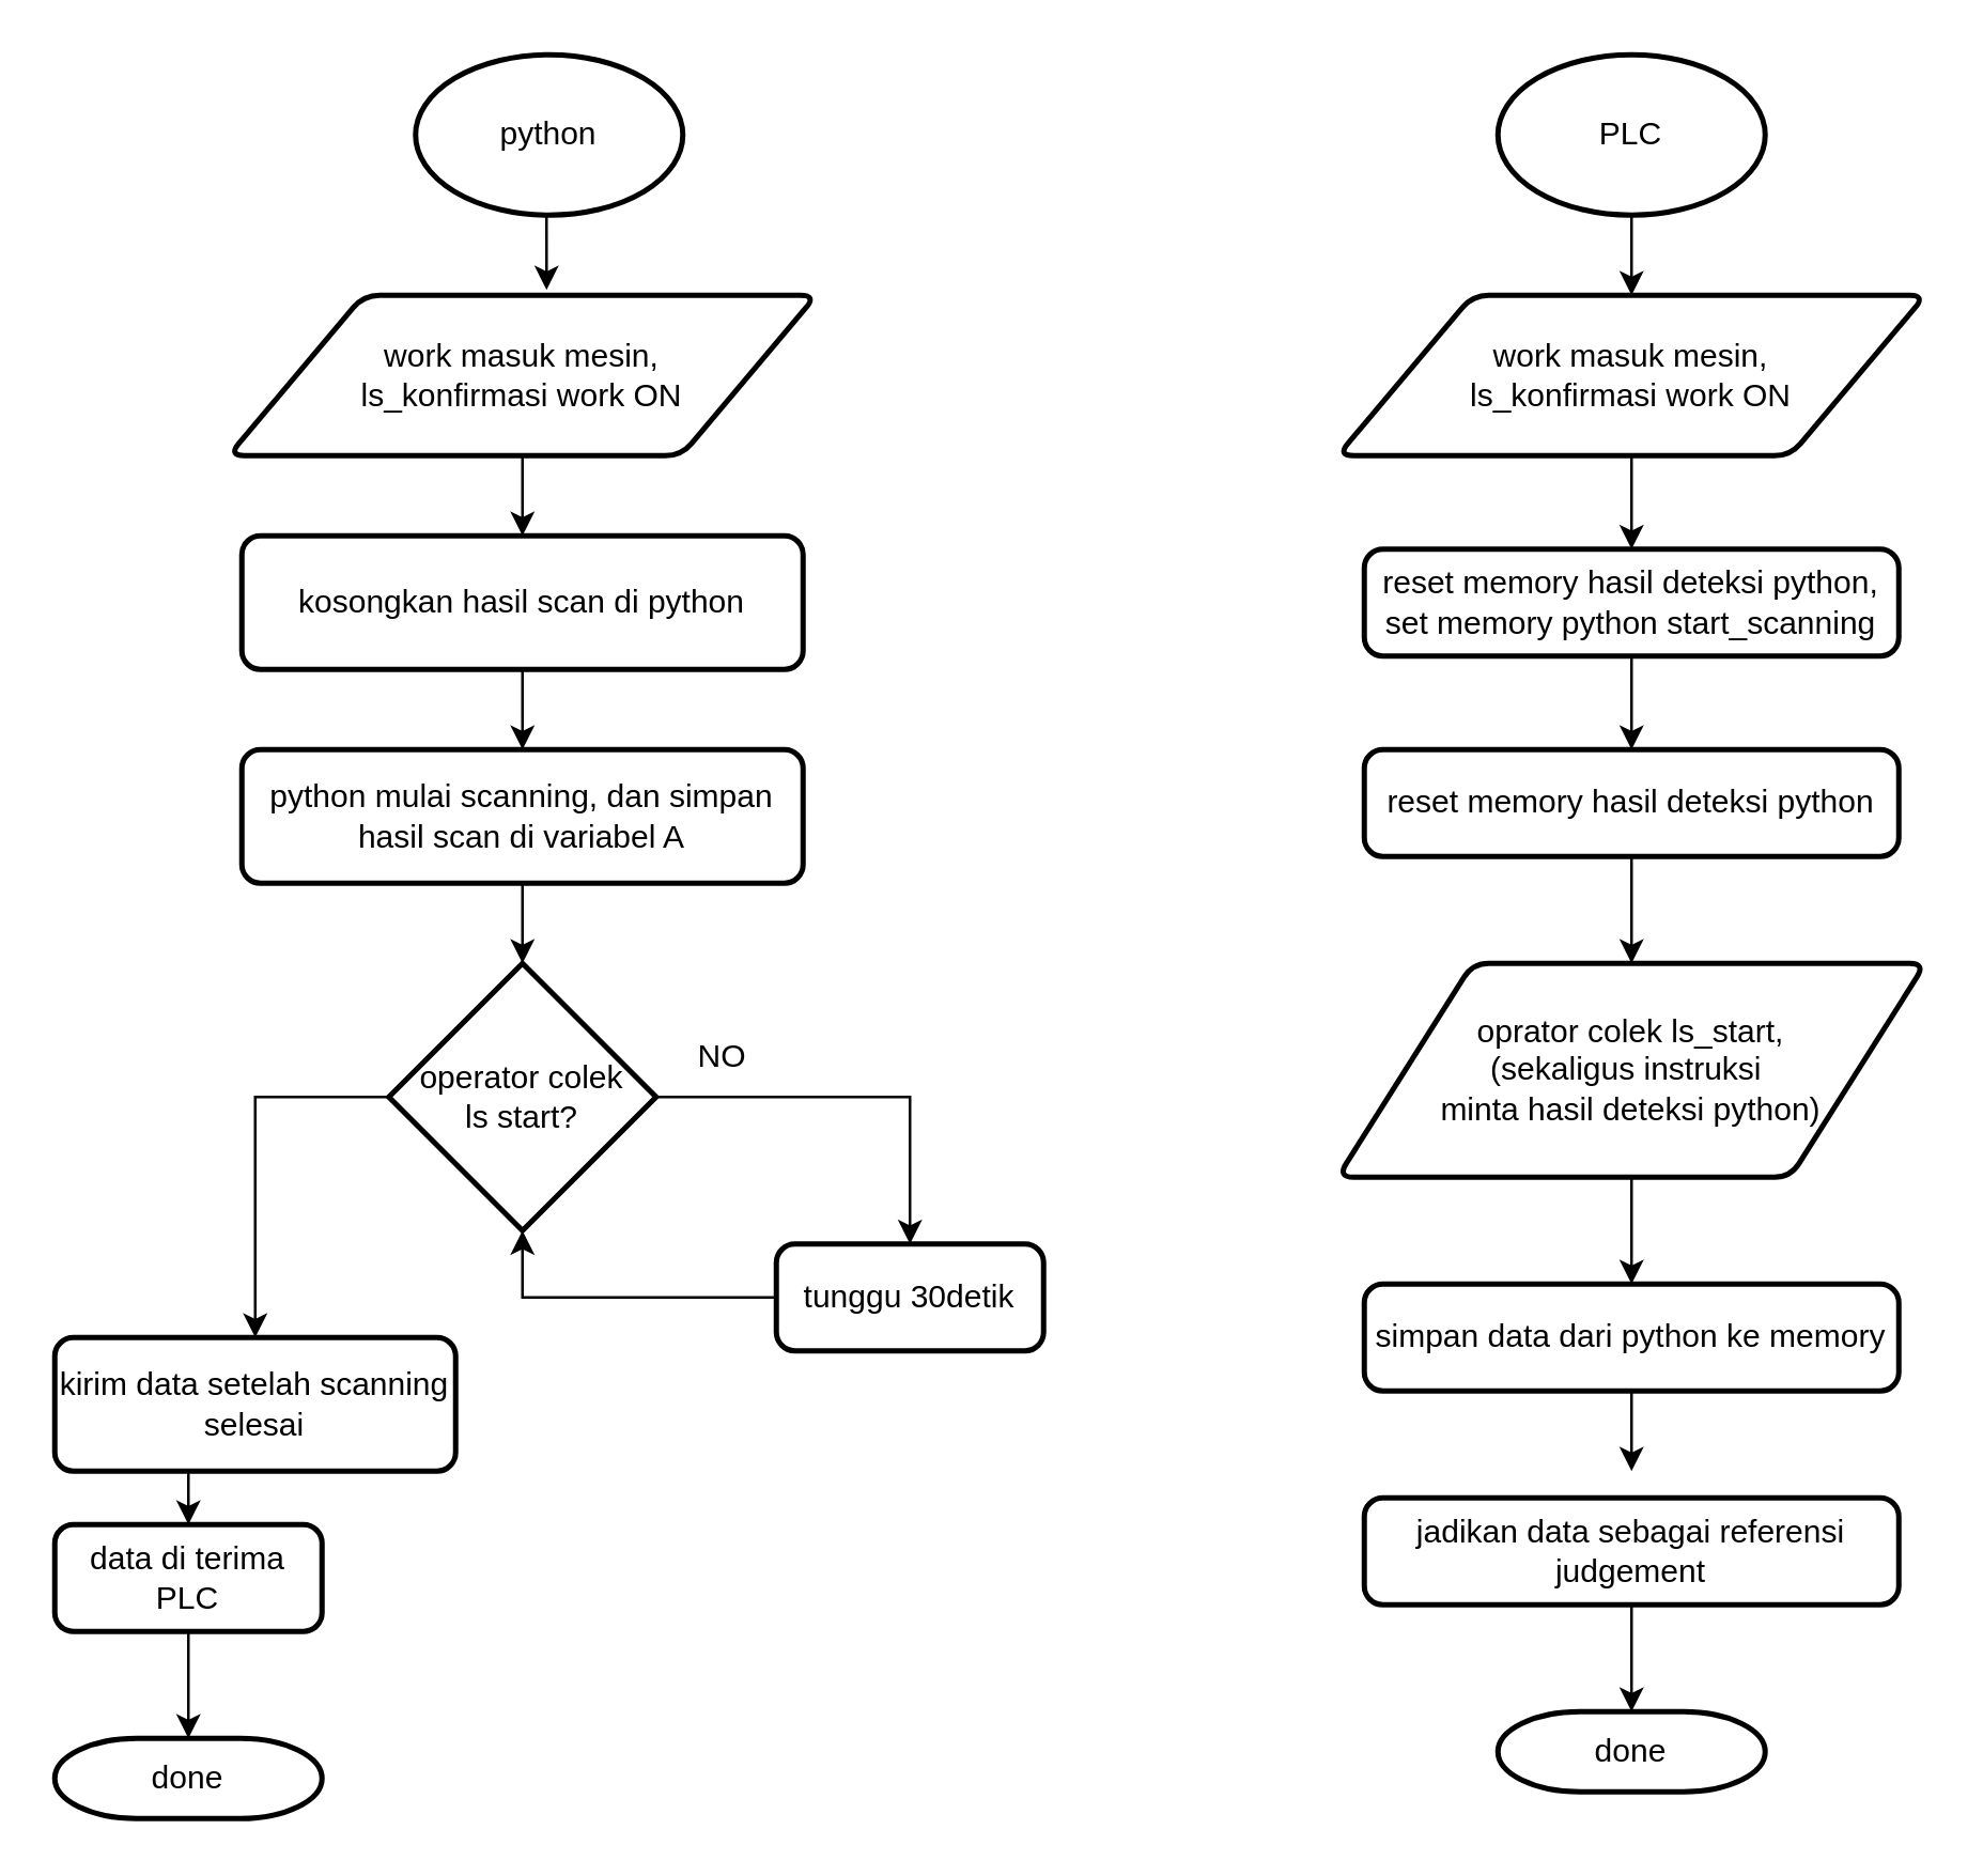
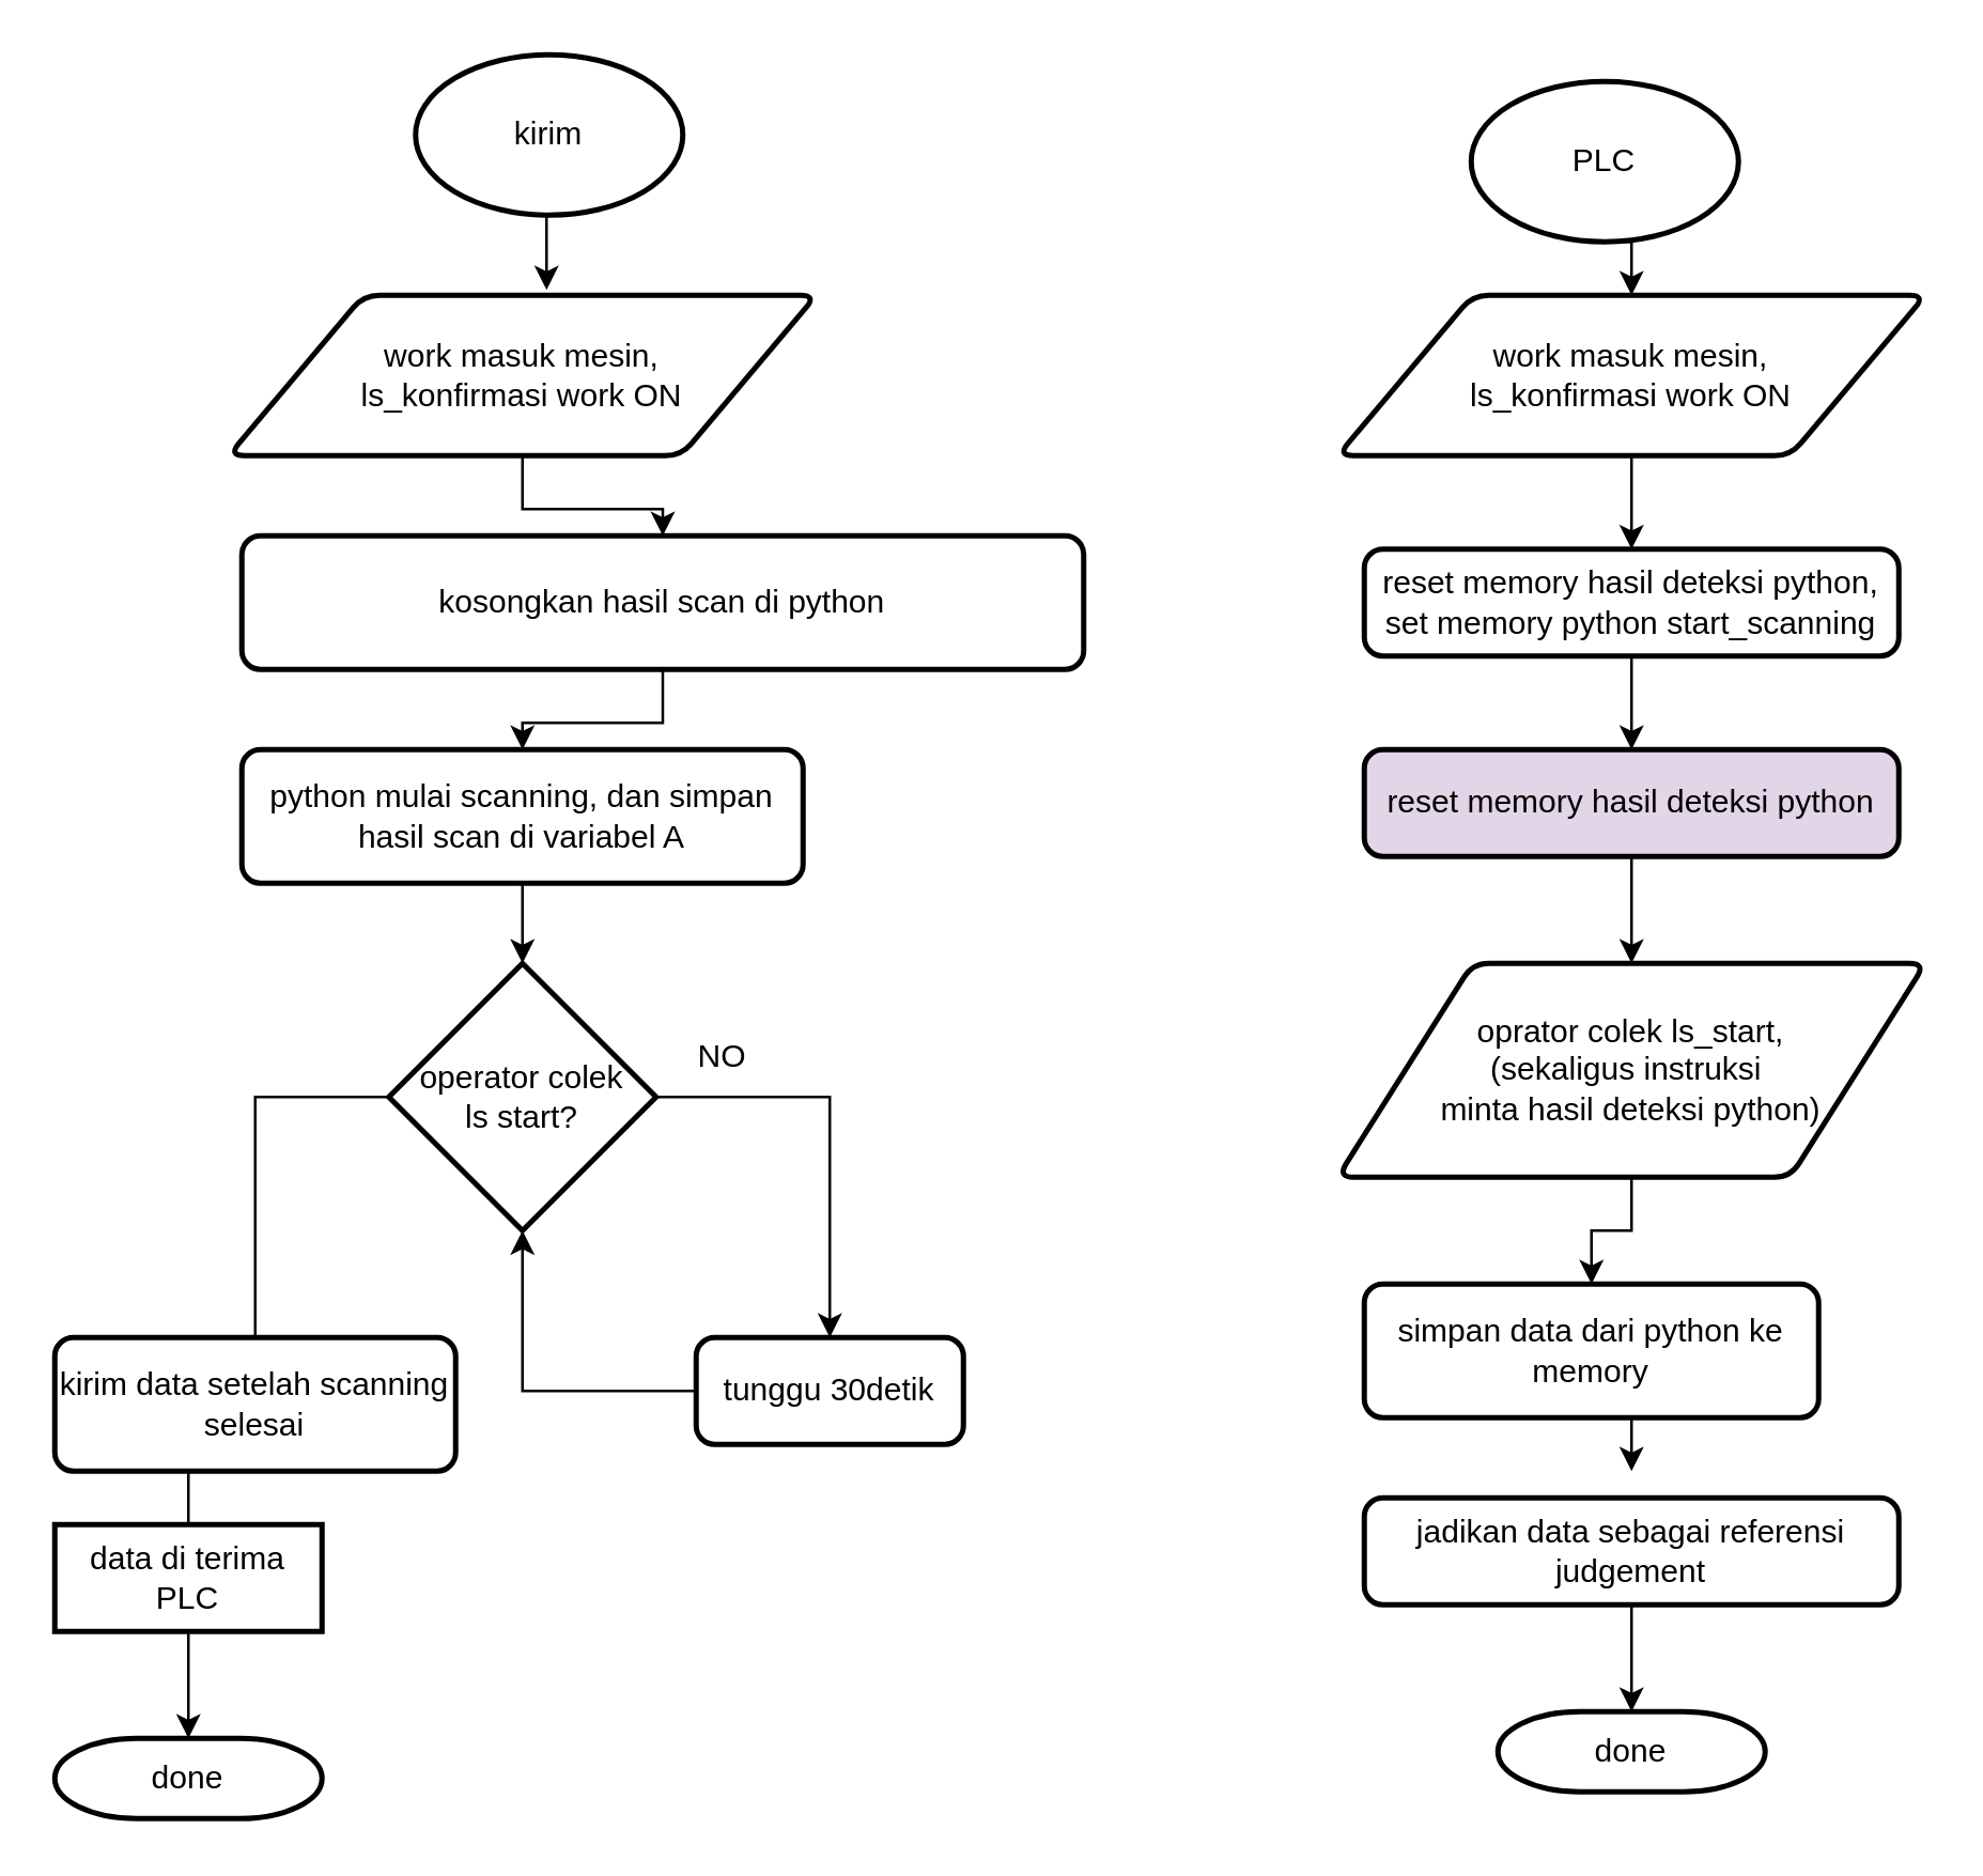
- <mxCell id="2" value="python" style="strokeWidth=2;html=1;shape=mxgraph.flowchart.start_1;whiteSpace=wrap;" vertex="1" parent="1"><mxGeometry x="155" y="20" width="100" height="60" as="geometry" /></mxCell>
+ <mxCell id="2" value="kirim" style="strokeWidth=2;html=1;shape=mxgraph.flowchart.start_1;whiteSpace=wrap;" vertex="1" parent="1"><mxGeometry x="155" y="20" width="100" height="60" as="geometry" /></mxCell>
- <mxCell id="22" value="PLC" style="strokeWidth=2;html=1;shape=mxgraph.flowchart.start_1;whiteSpace=wrap;" vertex="1" parent="1"><mxGeometry x="560" y="20" width="100" height="60" as="geometry" /></mxCell>
+ <mxCell id="22" value="PLC" style="strokeWidth=2;html=1;shape=mxgraph.flowchart.start_1;whiteSpace=wrap;" vertex="1" parent="1"><mxGeometry x="550" y="30" width="100" height="60" as="geometry" /></mxCell>
- <mxCell id="17" value="kosongkan hasil scan di python" style="rounded=1;whiteSpace=wrap;html=1;absoluteArcSize=1;arcSize=14;strokeWidth=2;" vertex="1" parent="1"><mxGeometry x="90" y="200" width="210" height="50" as="geometry" /></mxCell>
+ <mxCell id="17" value="kosongkan hasil scan di python" style="rounded=1;whiteSpace=wrap;html=1;absoluteArcSize=1;arcSize=14;strokeWidth=2;" vertex="1" parent="1"><mxGeometry x="90" y="200" width="315" height="50" as="geometry" /></mxCell>
- <mxCell id="28" value="reset memory hasil deteksi python" style="rounded=1;whiteSpace=wrap;html=1;absoluteArcSize=1;arcSize=14;strokeWidth=2;" vertex="1" parent="1"><mxGeometry x="510" y="280" width="200" height="40" as="geometry" /></mxCell>
+ <mxCell id="28" value="reset memory hasil deteksi python" style="rounded=1;whiteSpace=wrap;html=1;absoluteArcSize=1;arcSize=14;strokeWidth=2;fillColor=#e1d5e7;" vertex="1" parent="1"><mxGeometry x="510" y="280" width="200" height="40" as="geometry" /></mxCell>
- <mxCell id="13" value="tunggu 30detik" style="rounded=1;whiteSpace=wrap;html=1;absoluteArcSize=1;arcSize=14;strokeWidth=2;" vertex="1" parent="1"><mxGeometry x="290" y="465" width="100" height="40" as="geometry" /></mxCell>
+ <mxCell id="13" value="tunggu 30detik" style="rounded=1;whiteSpace=wrap;html=1;absoluteArcSize=1;arcSize=14;strokeWidth=2;" vertex="1" parent="1"><mxGeometry x="260" y="500" width="100" height="40" as="geometry" /></mxCell>
- <mxCell id="6" style="edgeStyle=orthogonalEdgeStyle;rounded=0;orthogonalLoop=1;jettySize=auto;html=1;exitX=0;exitY=0.5;exitDx=0;exitDy=0;exitPerimeter=0;" edge="1" parent="1" source="8" target="12"><mxGeometry relative="1" as="geometry" /></mxCell>
+ <mxCell id="6" style="edgeStyle=orthogonalEdgeStyle;rounded=0;orthogonalLoop=1;jettySize=auto;html=1;exitX=0;exitY=0.5;exitDx=0;exitDy=0;exitPerimeter=0;endArrow=none;" edge="1" parent="1" source="8" target="12"><mxGeometry relative="1" as="geometry" /></mxCell>
- <mxCell id="31" value="simpan data dari python ke memory" style="rounded=1;whiteSpace=wrap;html=1;absoluteArcSize=1;arcSize=14;strokeWidth=2;" vertex="1" parent="1"><mxGeometry x="510" y="480" width="200" height="40" as="geometry" /></mxCell>
+ <mxCell id="31" value="simpan data dari python ke memory" style="rounded=1;whiteSpace=wrap;html=1;absoluteArcSize=1;arcSize=14;strokeWidth=2;" vertex="1" parent="1"><mxGeometry x="510" y="480" width="170" height="50" as="geometry" /></mxCell>
- <mxCell id="11" style="edgeStyle=orthogonalEdgeStyle;rounded=0;orthogonalLoop=1;jettySize=auto;html=1;exitX=0.5;exitY=1;exitDx=0;exitDy=0;entryX=0.5;entryY=0;entryDx=0;entryDy=0;" edge="1" parent="1" source="12" target="19"><mxGeometry relative="1" as="geometry" /></mxCell>
+ <mxCell id="11" style="edgeStyle=orthogonalEdgeStyle;rounded=0;orthogonalLoop=1;jettySize=auto;html=1;exitX=0.5;exitY=1;exitDx=0;exitDy=0;entryX=0.5;entryY=0;entryDx=0;entryDy=0;endArrow=none;" edge="1" parent="1" source="12" target="19"><mxGeometry relative="1" as="geometry" /></mxCell>
- <mxCell id="19" value="data di terima PLC" style="rounded=1;whiteSpace=wrap;html=1;absoluteArcSize=1;arcSize=14;strokeWidth=2;" vertex="1" parent="1"><mxGeometry x="20" y="570" width="100" height="40" as="geometry" /></mxCell>
+ <mxCell id="19" value="data di terima PLC" style="whiteSpace=wrap;html=1;absoluteArcSize=1;arcSize=14;strokeWidth=2;rounded=0;" vertex="1" parent="1"><mxGeometry x="20" y="570" width="100" height="40" as="geometry" /></mxCell>
